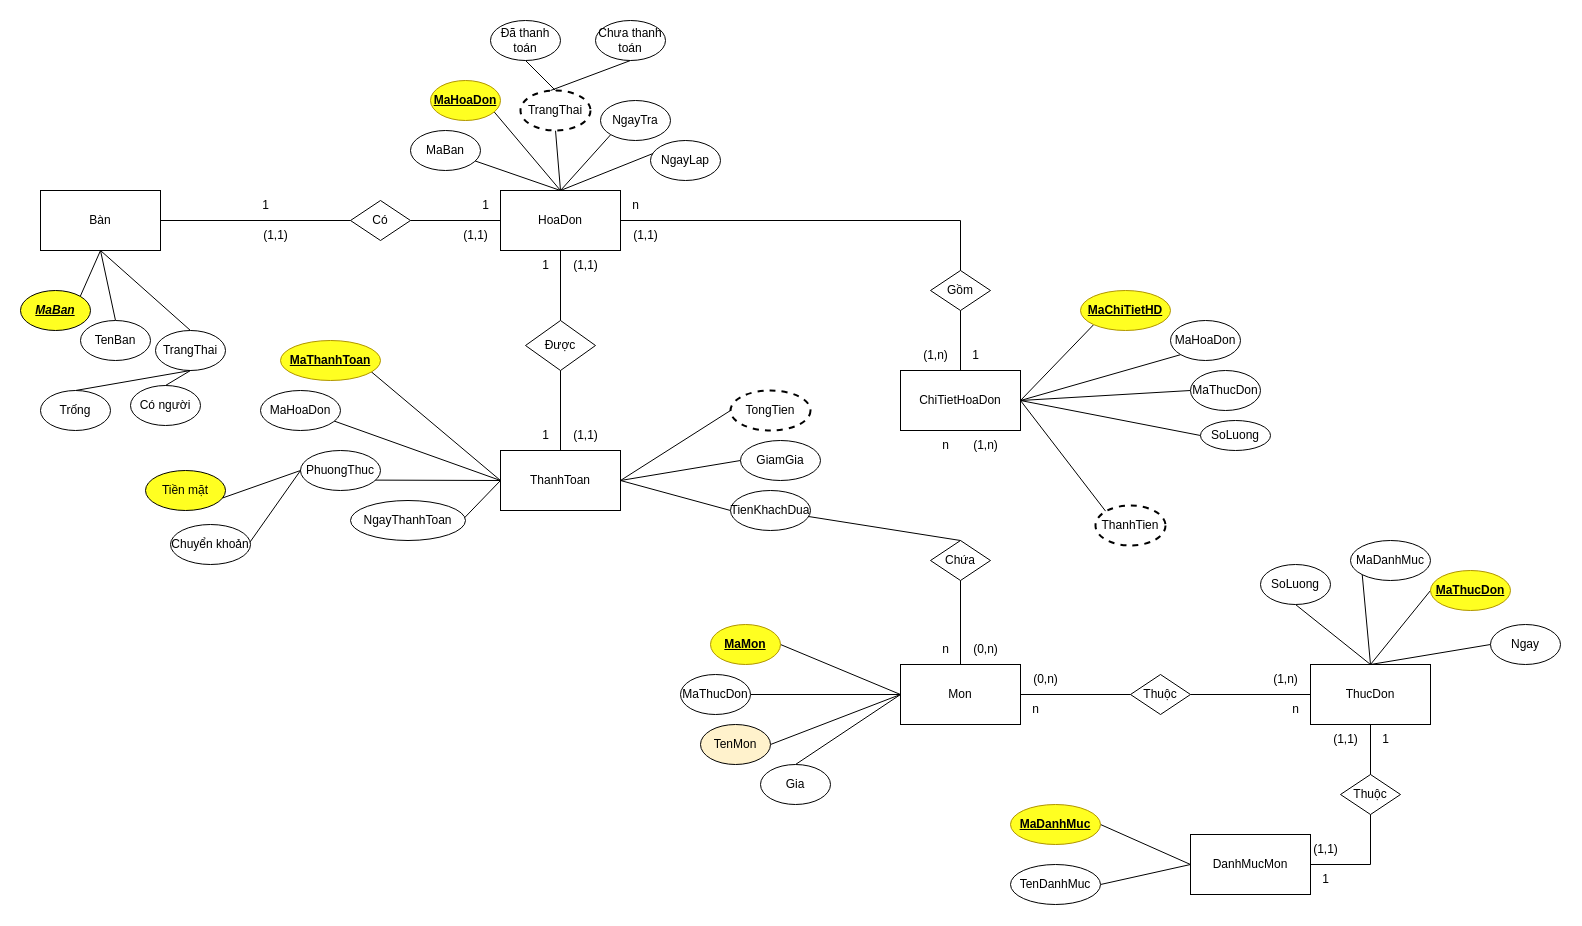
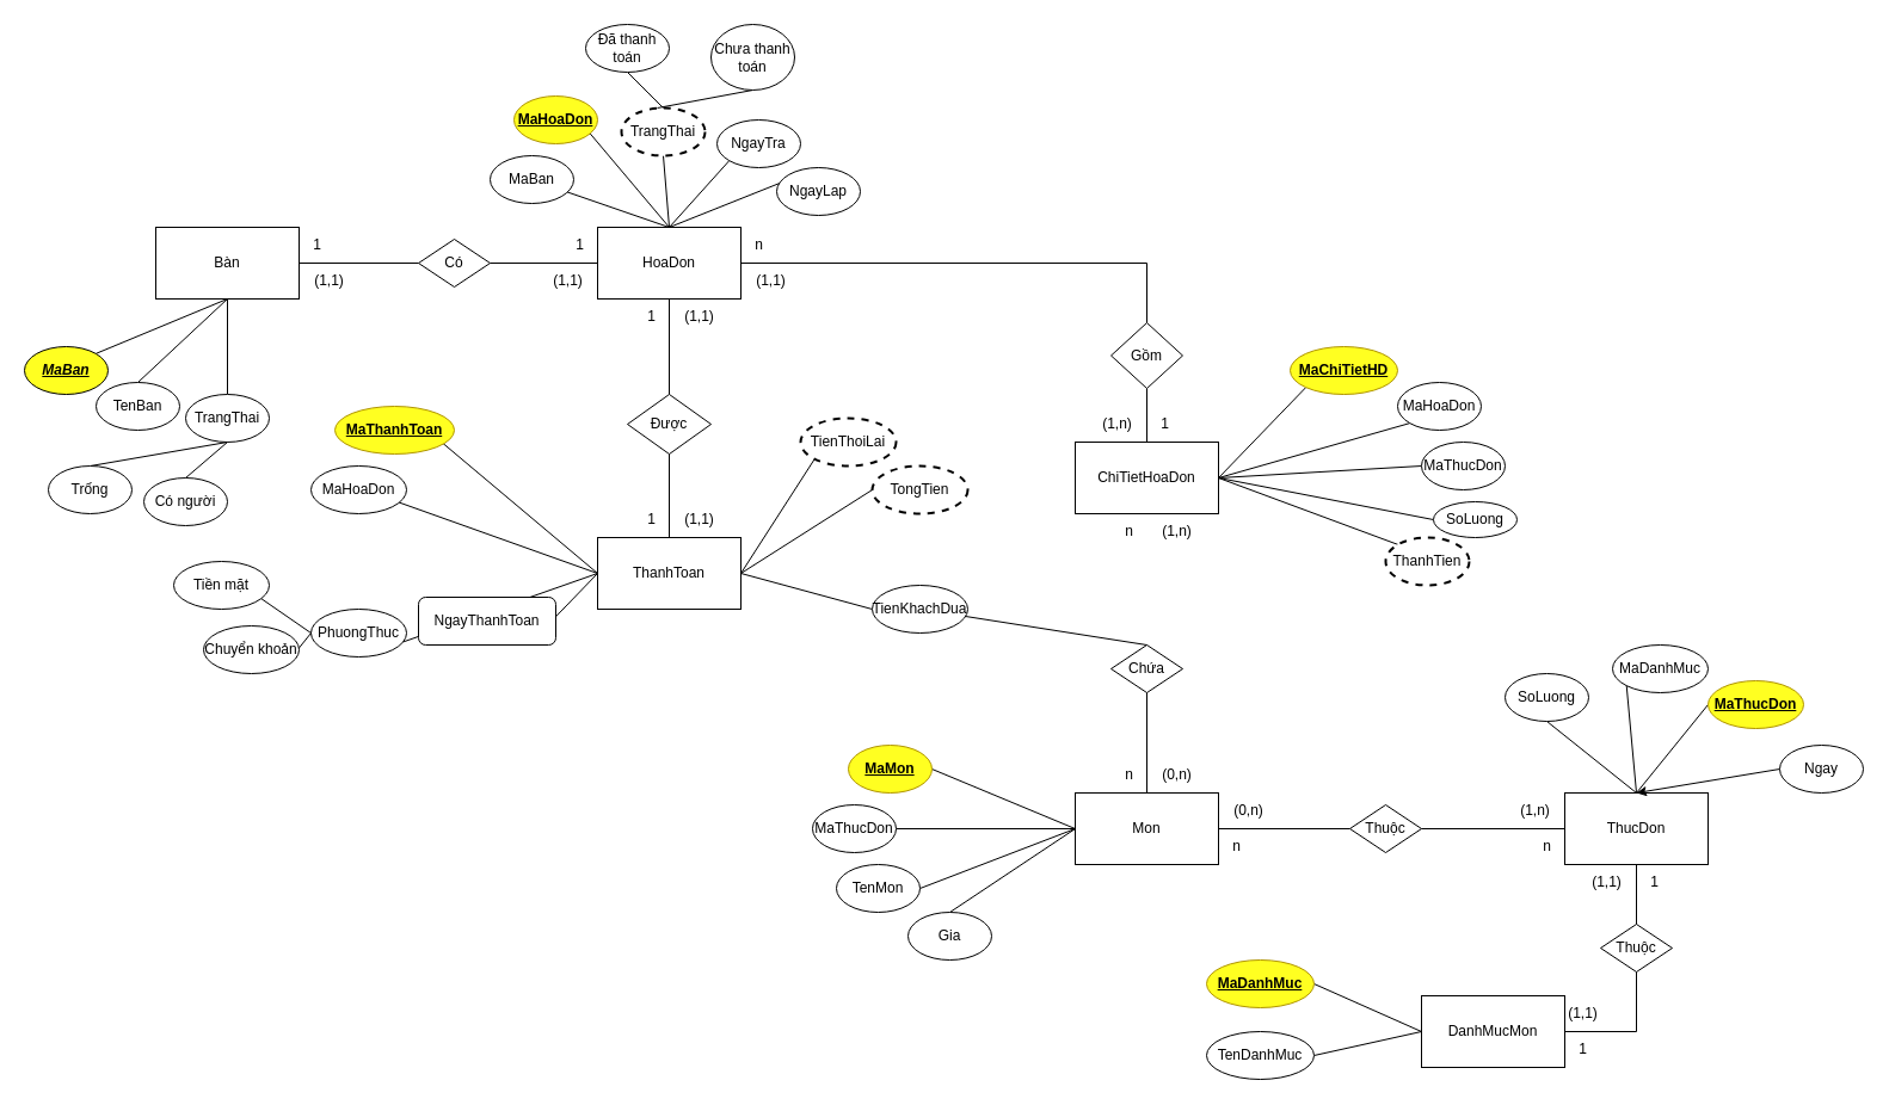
- <mxCell id="112" value="Chưa thanh toán" style="ellipse;whiteSpace=wrap;html=1;" vertex="1" parent="1"><mxGeometry x="595" y="20" width="70" height="40" as="geometry" /></mxCell>
+ <mxCell id="112" value="Chưa thanh toán" style="ellipse;whiteSpace=wrap;html=1;" vertex="1" parent="1"><mxGeometry x="595" y="20" width="70" height="55" as="geometry" /></mxCell>
- <mxCell id="2" value="Bàn" style="rounded=0;whiteSpace=wrap;html=1;" vertex="1" parent="1"><mxGeometry x="40" y="190" width="120" height="60" as="geometry" /></mxCell>
+ <mxCell id="2" value="Bàn" style="rounded=0;whiteSpace=wrap;html=1;" vertex="1" parent="1"><mxGeometry x="130" y="190" width="120" height="60" as="geometry" /></mxCell>
- <mxCell id="8" value="Gồm" style="rhombus;whiteSpace=wrap;html=1;" vertex="1" parent="1"><mxGeometry x="930" y="270" width="60" height="40" as="geometry" /></mxCell>
+ <mxCell id="8" value="Gồm" style="rhombus;whiteSpace=wrap;html=1;" vertex="1" parent="1"><mxGeometry x="930" y="270" width="60" height="55" as="geometry" /></mxCell>
- <mxCell id="77" value="Được" style="rhombus;whiteSpace=wrap;html=1;" vertex="1" parent="1"><mxGeometry x="525" y="320" width="70" height="50" as="geometry" /></mxCell>
+ <mxCell id="77" value="Được" style="rhombus;whiteSpace=wrap;html=1;" vertex="1" parent="1"><mxGeometry x="525" y="330" width="70" height="50" as="geometry" /></mxCell>
+ <mxCell id="96" value="TienThoiLai" style="ellipse;whiteSpace=wrap;html=1;dashed=1;strokeWidth=2;" vertex="1" parent="1"><mxGeometry x="670" y="350" width="80" height="40" as="geometry" /></mxCell>
- <mxCell id="103" value="Có người" style="ellipse;whiteSpace=wrap;html=1;" vertex="1" parent="1"><mxGeometry x="130" y="385" width="70" height="40" as="geometry" /></mxCell>
+ <mxCell id="103" value="Có người" style="ellipse;whiteSpace=wrap;html=1;" vertex="1" parent="1"><mxGeometry x="120" y="400" width="70" height="40" as="geometry" /></mxCell>
+ <mxCell id="95" value="" style="endArrow=none;html=1;rounded=0;exitX=0;exitY=1;exitDx=0;exitDy=0;entryX=1;entryY=0.5;entryDx=0;entryDy=0;" edge="1" parent="1" source="96" target="78"><mxGeometry width="50" height="50" relative="1" as="geometry"><mxPoint x="640" y="378" as="sourcePoint" /><mxPoint x="710" y="514" as="targetPoint" /></mxGeometry></mxCell>
- <mxCell id="92" value="GiamGia" style="ellipse;whiteSpace=wrap;html=1;" vertex="1" parent="1"><mxGeometry x="740" y="440" width="80" height="40" as="geometry" /></mxCell>
- <mxCell id="91" value="" style="endArrow=none;html=1;rounded=0;exitX=0;exitY=0.5;exitDx=0;exitDy=0;entryX=1;entryY=0.5;entryDx=0;entryDy=0;" edge="1" parent="1" source="92" target="78"><mxGeometry width="50" height="50" relative="1" as="geometry"><mxPoint x="220" y="388" as="sourcePoint" /><mxPoint x="290" y="524" as="targetPoint" /></mxGeometry></mxCell>
- <mxCell id="86" value="PhuongThuc" style="ellipse;whiteSpace=wrap;html=1;" vertex="1" parent="1"><mxGeometry x="300" y="450" width="80" height="40" as="geometry" /></mxCell>
+ <mxCell id="86" value="PhuongThuc" style="ellipse;whiteSpace=wrap;html=1;" vertex="1" parent="1"><mxGeometry x="260" y="510" width="80" height="40" as="geometry" /></mxCell>
- <mxCell id="106" value="Tiền mặt" style="ellipse;whiteSpace=wrap;html=1;fillColor=#ffff21;" vertex="1" parent="1"><mxGeometry x="145" y="470" width="80" height="40" as="geometry" /></mxCell>
+ <mxCell id="106" value="Tiền mặt" style="ellipse;whiteSpace=wrap;html=1;" vertex="1" parent="1"><mxGeometry x="145" y="470" width="80" height="40" as="geometry" /></mxCell>
- <mxCell id="90" value="NgayThanhToan" style="ellipse;whiteSpace=wrap;html=1;" vertex="1" parent="1"><mxGeometry x="350" y="500" width="115" height="40" as="geometry" /></mxCell>
+ <mxCell id="90" value="NgayThanhToan" style="whiteSpace=wrap;html=1;rounded=1;" vertex="1" parent="1"><mxGeometry x="350" y="500" width="115" height="40" as="geometry" /></mxCell>
- <mxCell id="42" value="ThanhTien" style="ellipse;whiteSpace=wrap;html=1;dashed=1;strokeWidth=2;" vertex="1" parent="1"><mxGeometry x="1095" y="505" width="70" height="40" as="geometry" /></mxCell>
+ <mxCell id="42" value="ThanhTien" style="ellipse;whiteSpace=wrap;html=1;dashed=1;strokeWidth=2;" vertex="1" parent="1"><mxGeometry x="1160" y="450" width="70" height="40" as="geometry" /></mxCell>
- <mxCell id="72" value="" style="endArrow=none;html=1;rounded=0;exitX=0;exitY=0.5;exitDx=0;exitDy=0;entryX=0.5;entryY=0;entryDx=0;entryDy=0;" edge="1" parent="1" source="73" target="65"><mxGeometry width="50" height="50" relative="1" as="geometry"><mxPoint x="1545" y="684" as="sourcePoint" /><mxPoint x="1350" y="584" as="targetPoint" /></mxGeometry></mxCell>
+ <mxCell id="72" value="" style="endArrow=classic;html=1;rounded=0;exitX=0;exitY=0.5;exitDx=0;exitDy=0;entryX=0.5;entryY=0;entryDx=0;entryDy=0;" edge="1" parent="1" source="73" target="65"><mxGeometry width="50" height="50" relative="1" as="geometry"><mxPoint x="1545" y="684" as="sourcePoint" /><mxPoint x="1350" y="584" as="targetPoint" /></mxGeometry></mxCell>
- <mxCell id="50" value="TenMon" style="ellipse;whiteSpace=wrap;html=1;fillColor=#fff2cc;" vertex="1" parent="1"><mxGeometry x="700" y="724" width="70" height="40" as="geometry" /></mxCell>
+ <mxCell id="50" value="TenMon" style="ellipse;whiteSpace=wrap;html=1;" vertex="1" parent="1"><mxGeometry x="700" y="724" width="70" height="40" as="geometry" /></mxCell>
